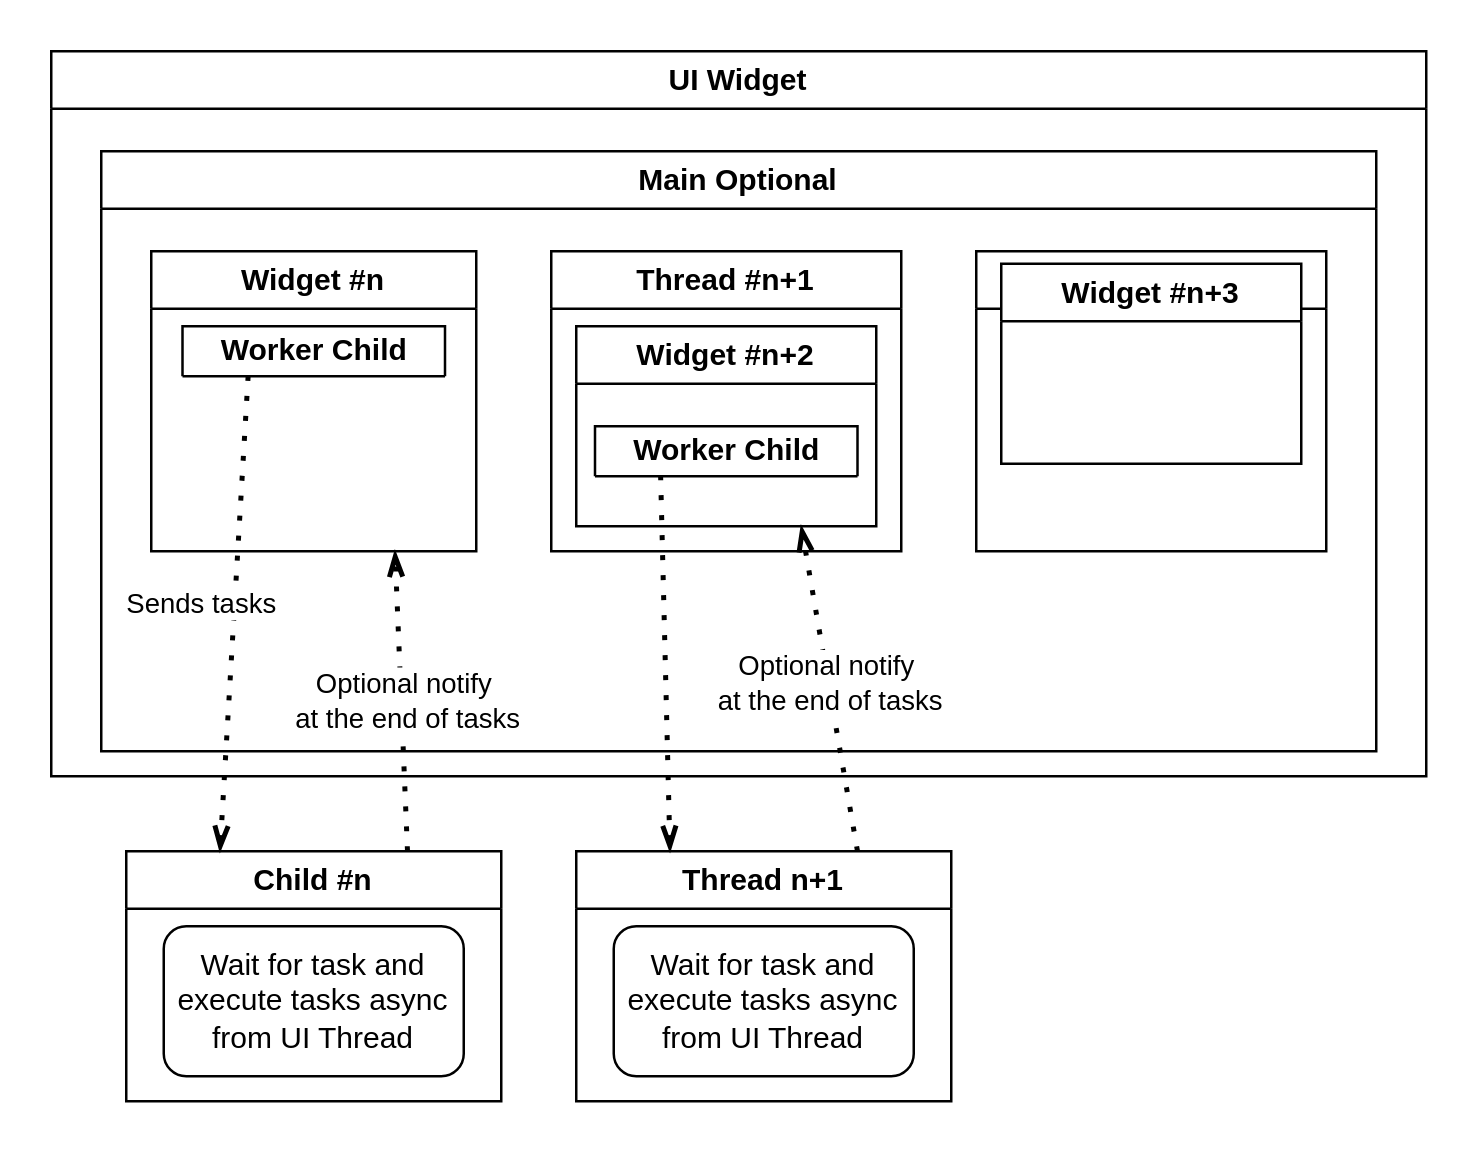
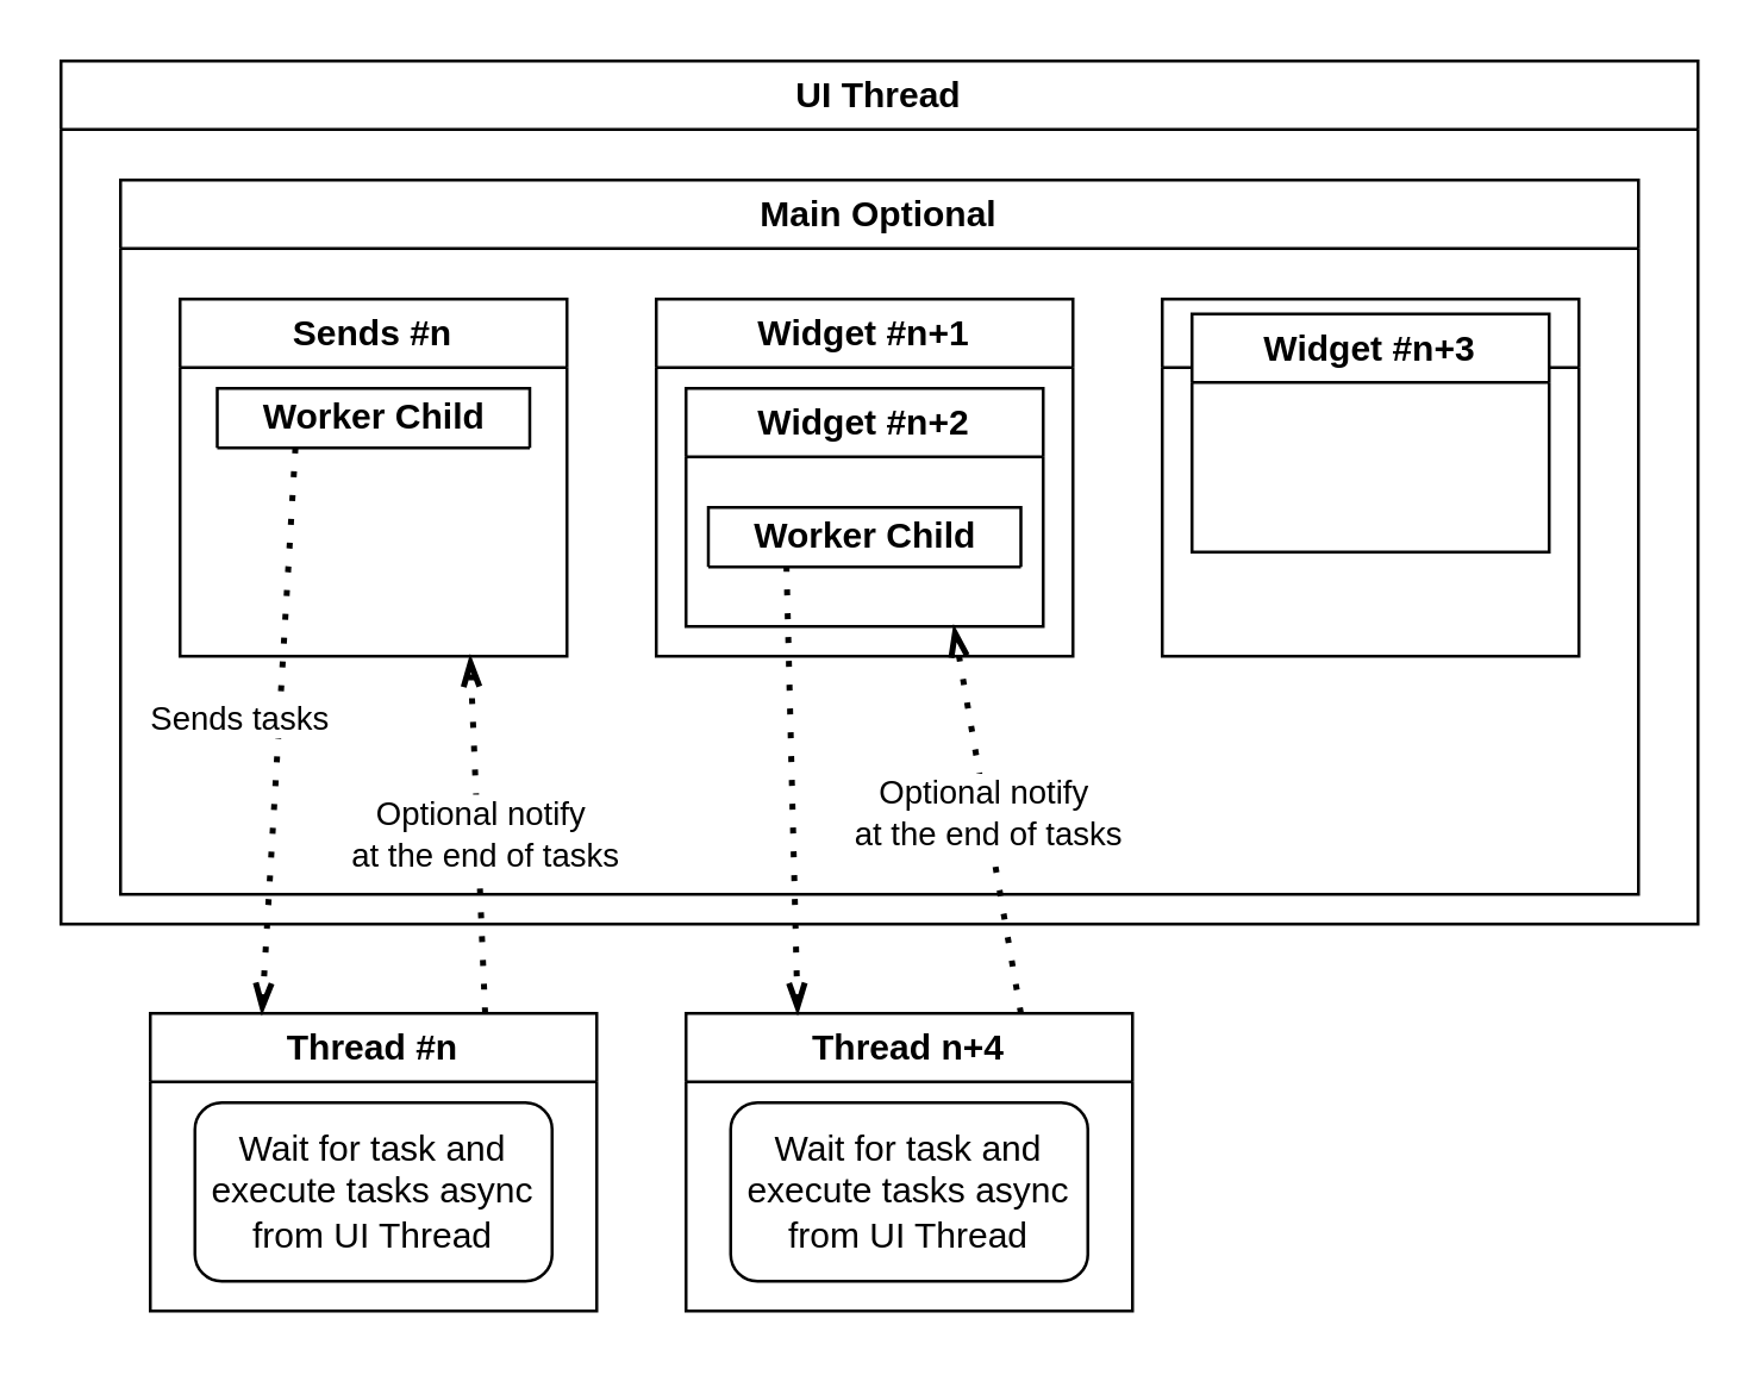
- <mxCell id="2" value="UI Widget" style="swimlane;whiteSpace=wrap;html=1;" vertex="1" parent="1"><mxGeometry x="20" y="20" width="550" height="290" as="geometry" /></mxCell>
+ <mxCell id="2" value="UI Thread" style="swimlane;whiteSpace=wrap;html=1;" vertex="1" parent="1"><mxGeometry x="20" y="20" width="550" height="290" as="geometry" /></mxCell>
- <mxCell id="4" value="Widget #n" style="swimlane;whiteSpace=wrap;html=1;" vertex="1" parent="3"><mxGeometry x="20" y="40" width="130" height="120" as="geometry" /></mxCell>
+ <mxCell id="4" value="Sends #n" style="swimlane;whiteSpace=wrap;html=1;" vertex="1" parent="3"><mxGeometry x="20" y="40" width="130" height="120" as="geometry" /></mxCell>
- <mxCell id="6" value="Thread #n+1" style="swimlane;whiteSpace=wrap;html=1;" vertex="1" parent="3"><mxGeometry x="180" y="40" width="140" height="120" as="geometry" /></mxCell>
+ <mxCell id="6" value="Widget #n+1" style="swimlane;whiteSpace=wrap;html=1;" vertex="1" parent="3"><mxGeometry x="180" y="40" width="140" height="120" as="geometry" /></mxCell>
- <mxCell id="11" value="Child #n" style="swimlane;whiteSpace=wrap;html=1;" vertex="1" parent="1"><mxGeometry x="50" y="340" width="150" height="100" as="geometry" /></mxCell>
+ <mxCell id="11" value="Thread #n" style="swimlane;whiteSpace=wrap;html=1;" vertex="1" parent="1"><mxGeometry x="50" y="340" width="150" height="100" as="geometry" /></mxCell>
- <mxCell id="15" value="Thread n+1" style="swimlane;whiteSpace=wrap;html=1;" vertex="1" parent="1"><mxGeometry x="230" y="340" width="150" height="100" as="geometry" /></mxCell>
+ <mxCell id="15" value="Thread n+4" style="swimlane;whiteSpace=wrap;html=1;" vertex="1" parent="1"><mxGeometry x="230" y="340" width="150" height="100" as="geometry" /></mxCell>
